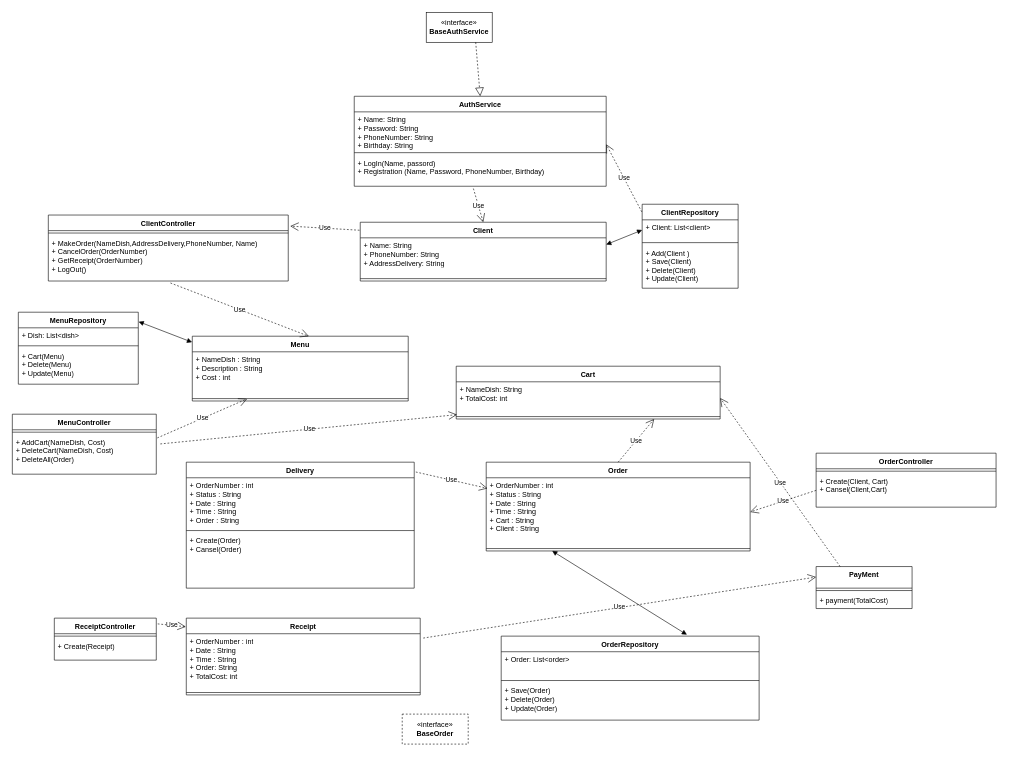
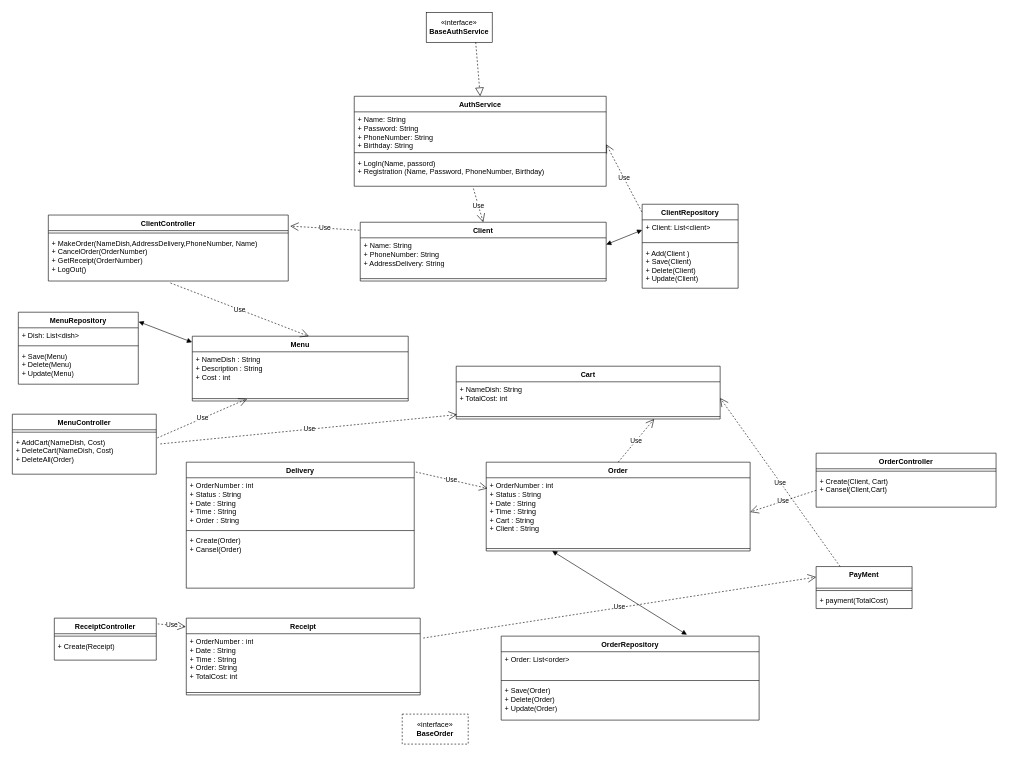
- <mxCell id="38" value="+ Cart(Menu)&lt;br&gt;+ Delete(Menu)&lt;br&gt;+ Update(Menu)" style="text;strokeColor=none;fillColor=none;align=left;verticalAlign=top;spacingLeft=4;spacingRight=4;overflow=hidden;rotatable=0;points=[[0,0.5],[1,0.5]];portConstraint=eastwest;whiteSpace=wrap;html=1;" vertex="1" parent="35"><mxGeometry y="60" width="200" height="60" as="geometry" /></mxCell>
+ <mxCell id="38" value="+ Save(Menu)&lt;br&gt;+ Delete(Menu)&lt;br&gt;+ Update(Menu)" style="text;strokeColor=none;fillColor=none;align=left;verticalAlign=top;spacingLeft=4;spacingRight=4;overflow=hidden;rotatable=0;points=[[0,0.5],[1,0.5]];portConstraint=eastwest;whiteSpace=wrap;html=1;" vertex="1" parent="35"><mxGeometry y="60" width="200" height="60" as="geometry" /></mxCell>
